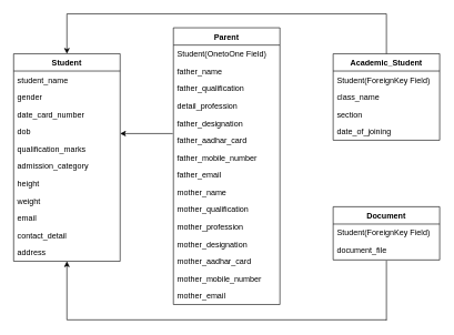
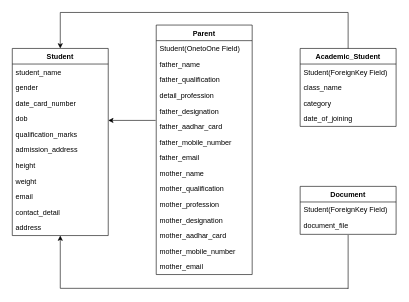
- <mxCell id="33" value="section" style="text;align=left;verticalAlign=top;spacingLeft=4;spacingRight=4;overflow=hidden;rotatable=0;points=[[0,0.5],[1,0.5]];portConstraint=eastwest;" parent="30" vertex="1"><mxGeometry y="78" width="160" height="26" as="geometry" /></mxCell>
+ <mxCell id="33" value="category" style="text;align=left;verticalAlign=top;spacingLeft=4;spacingRight=4;overflow=hidden;rotatable=0;points=[[0,0.5],[1,0.5]];portConstraint=eastwest;" parent="30" vertex="1"><mxGeometry y="78" width="160" height="26" as="geometry" /></mxCell>
- <mxCell id="8" value="admission_category" style="text;align=left;verticalAlign=top;spacingLeft=4;spacingRight=4;overflow=hidden;rotatable=0;points=[[0,0.5],[1,0.5]];portConstraint=eastwest;" parent="2" vertex="1"><mxGeometry y="156" width="160" height="26" as="geometry" /></mxCell>
+ <mxCell id="8" value="admission_address" style="text;align=left;verticalAlign=top;spacingLeft=4;spacingRight=4;overflow=hidden;rotatable=0;points=[[0,0.5],[1,0.5]];portConstraint=eastwest;" parent="2" vertex="1"><mxGeometry y="156" width="160" height="26" as="geometry" /></mxCell>
